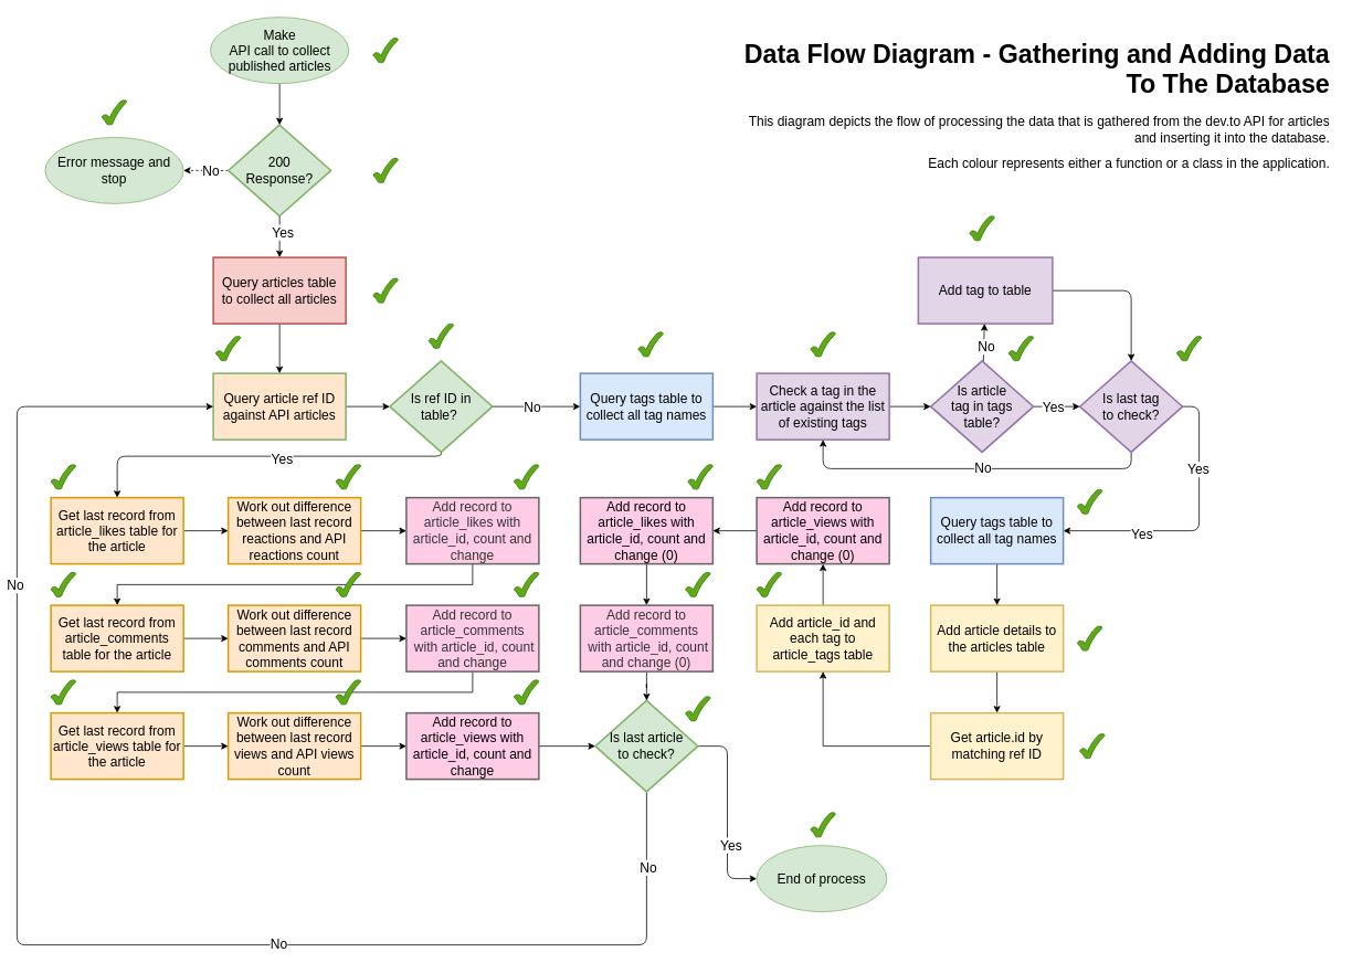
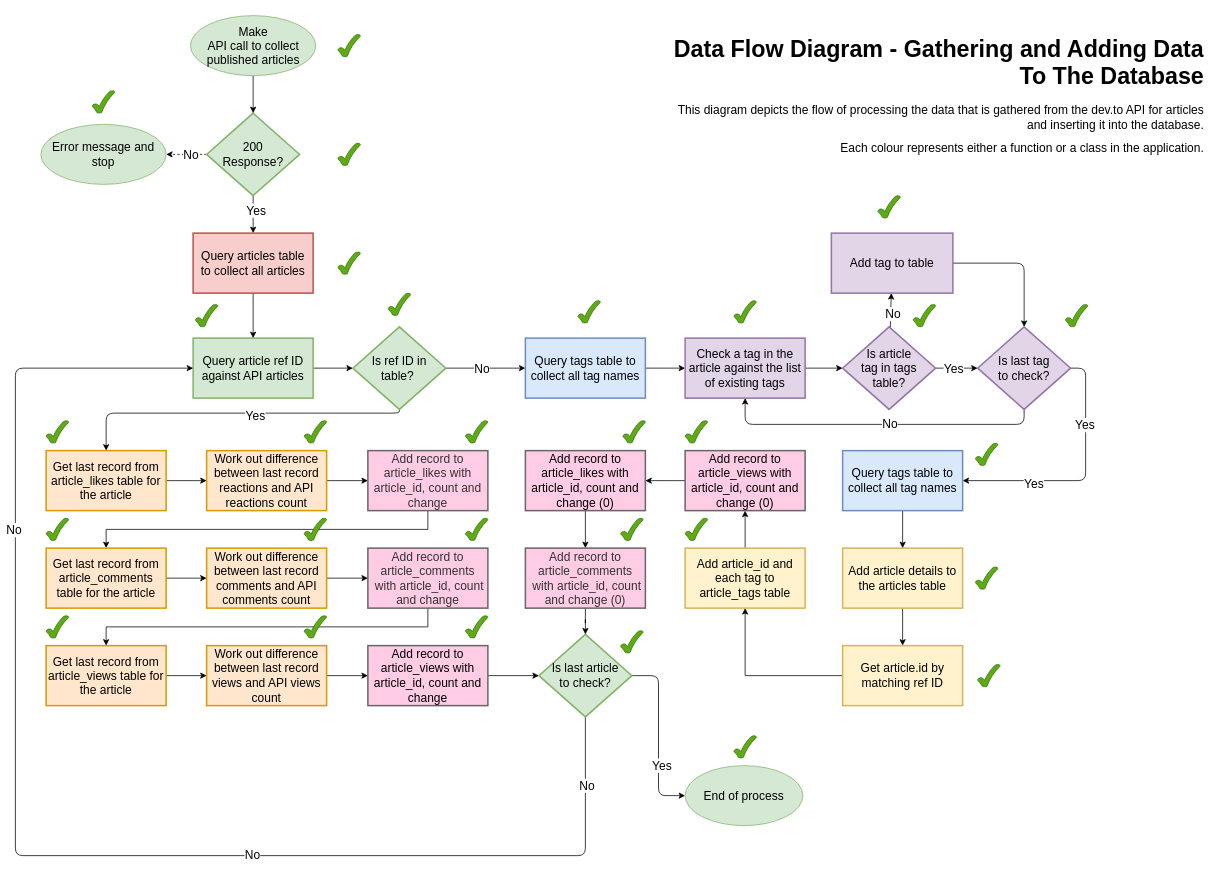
- <mxCell id="13" value="Query article ref ID against API articles" style="rounded=0;whiteSpace=wrap;html=1;strokeColor=#82b366;strokeWidth=2;fontSize=16;fillColor=#ffe6cc;fontColor=#000000;" parent="1" vertex="1"><mxGeometry x="257" y="450" width="160" height="80" as="geometry" /></mxCell>
+ <mxCell id="13" value="Query article ref ID against API articles" style="rounded=0;whiteSpace=wrap;html=1;strokeColor=#82b366;strokeWidth=2;fontSize=16;fillColor=#d5e8d4;fontColor=#000000;" parent="1" vertex="1"><mxGeometry x="257" y="450" width="160" height="80" as="geometry" /></mxCell>
